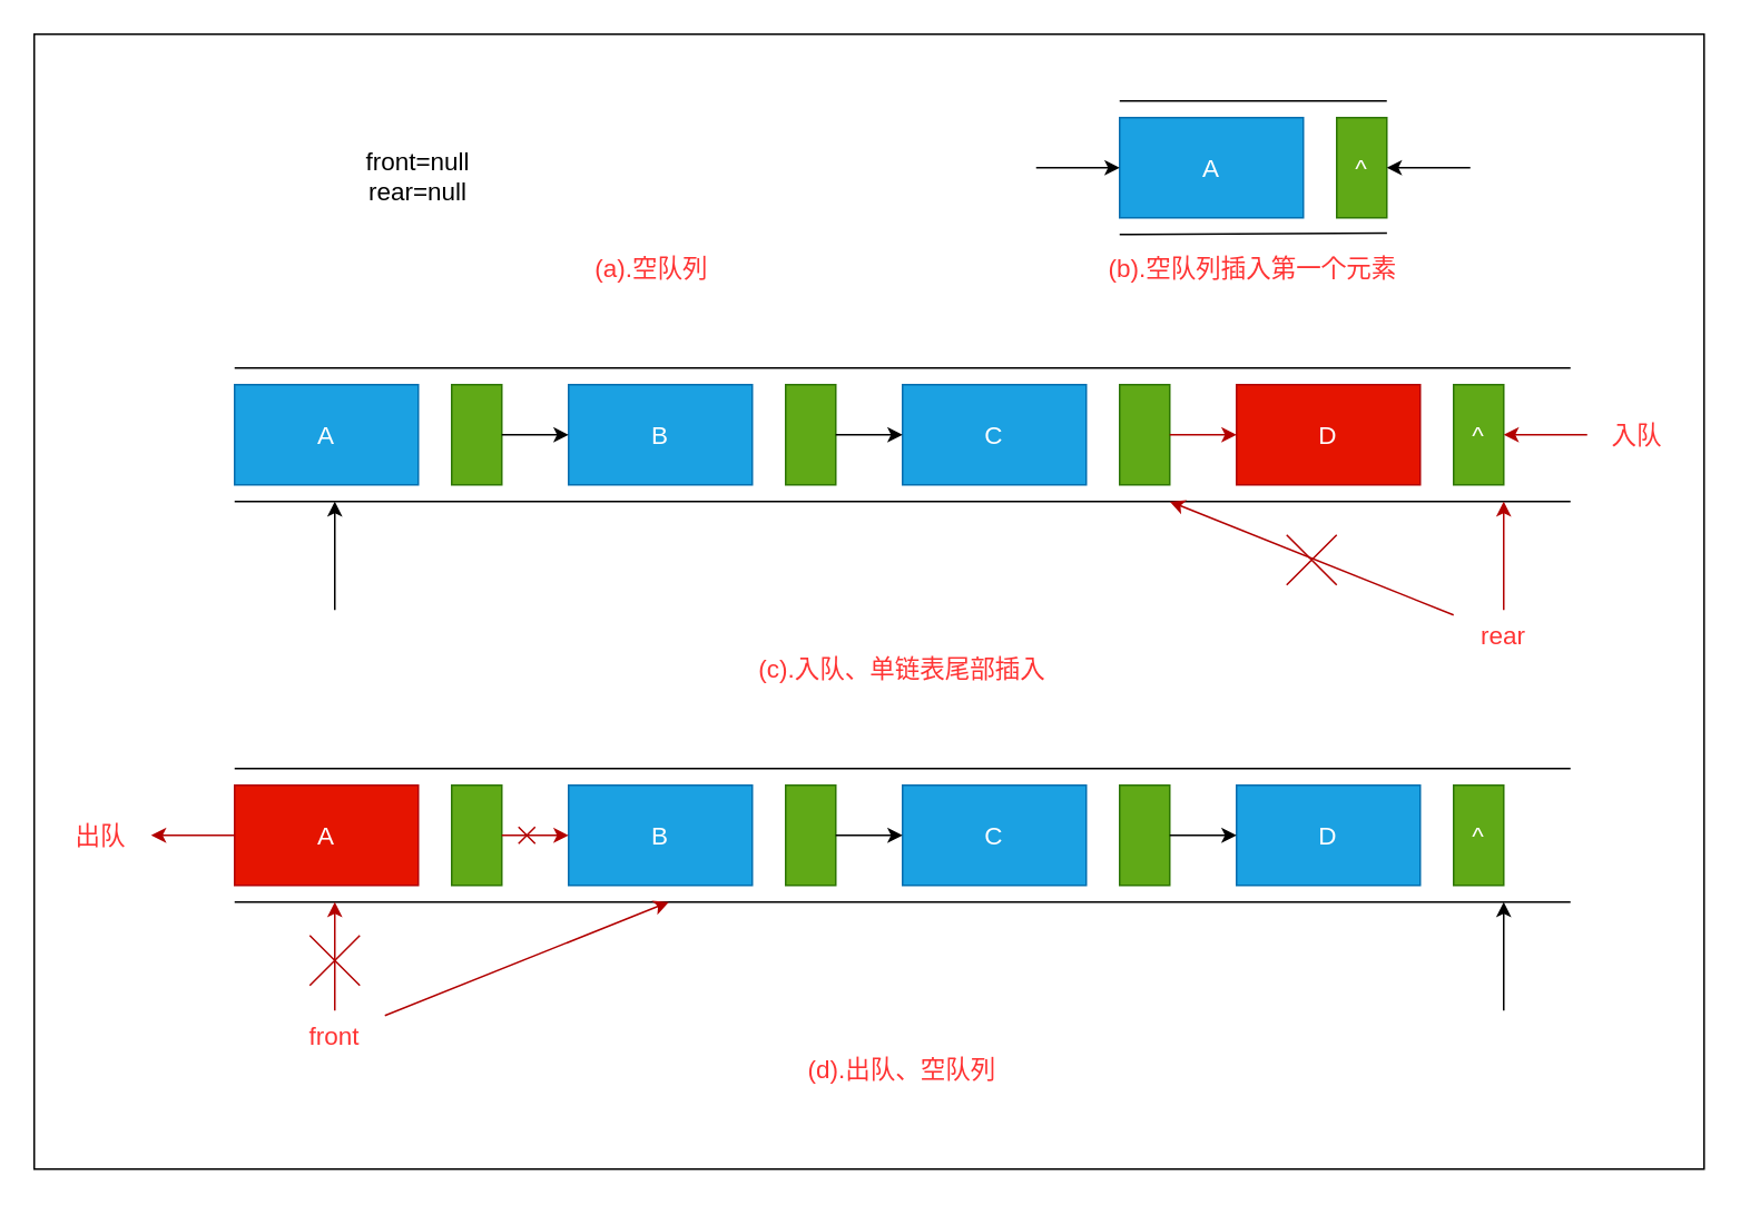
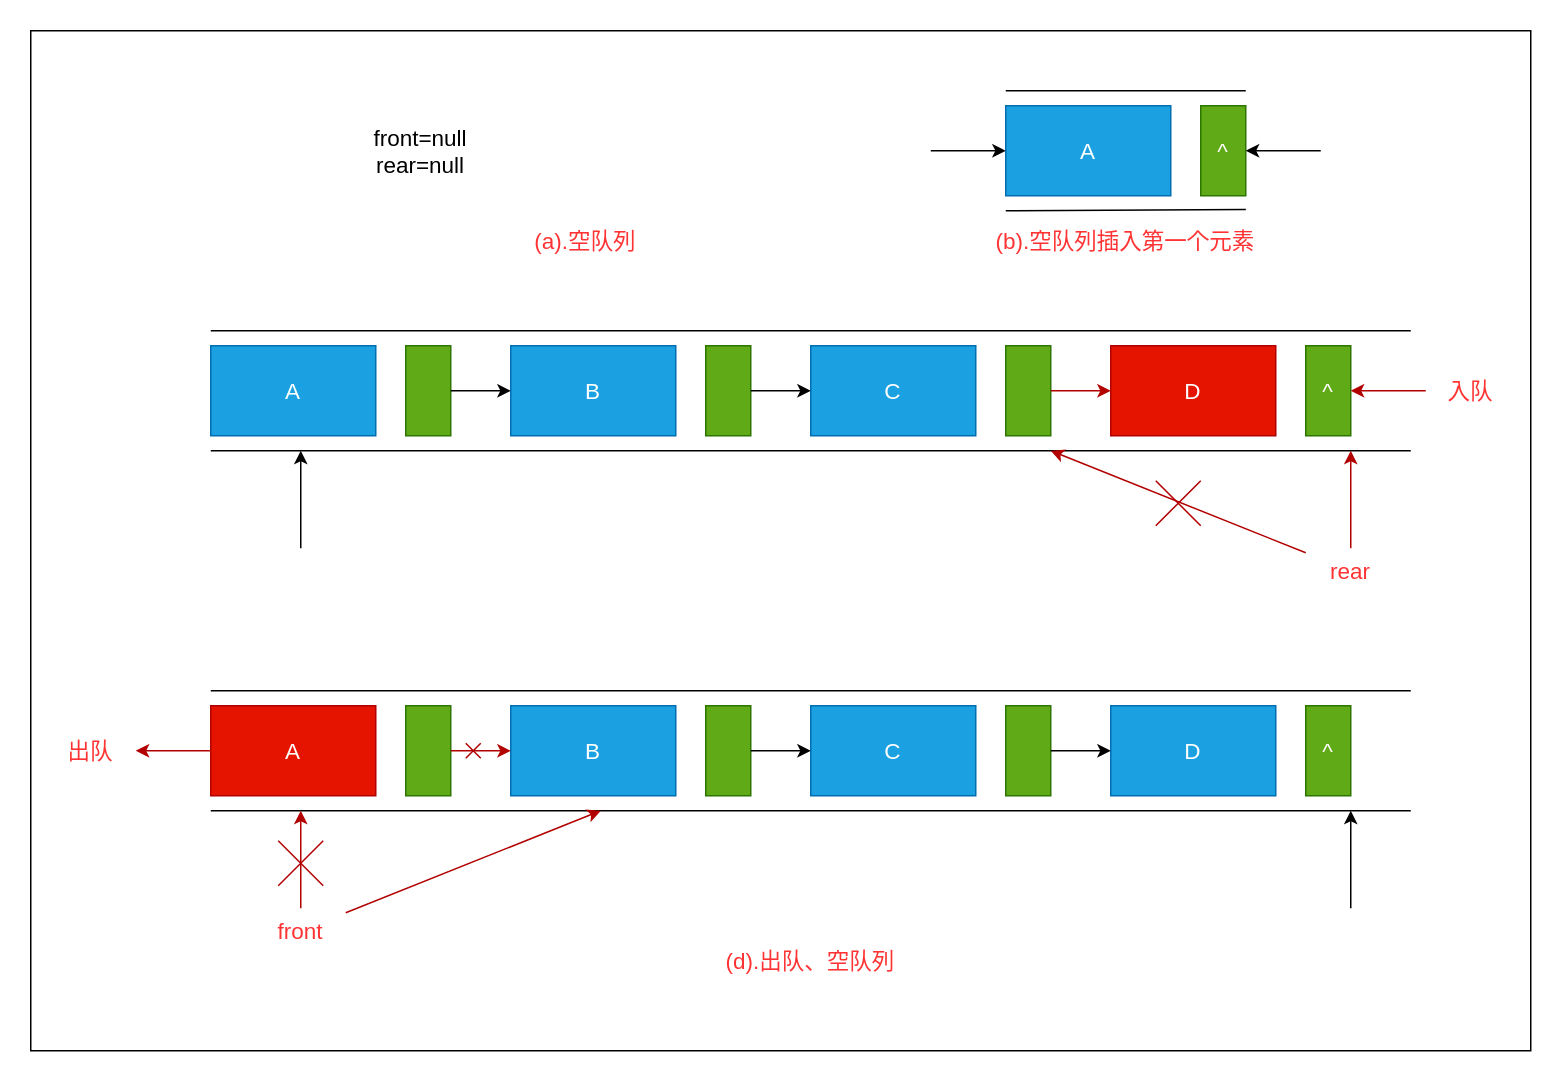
- <mxCell id="3" value="&lt;span style=&quot;font-size: 15px;&quot;&gt;front=null&lt;br&gt;rear=null&lt;br&gt;&lt;/span&gt;" style="text;html=1;strokeColor=none;fillColor=none;align=center;verticalAlign=middle;whiteSpace=wrap;rounded=0;" vertex="1" parent="1"><mxGeometry x="190" y="65" width="120" height="80" as="geometry" /></mxCell>
+ <mxCell id="3" value="&lt;span style=&quot;font-size: 15px;&quot;&gt;front=null&lt;br&gt;rear=null&lt;br&gt;&lt;/span&gt;" style="text;html=1;strokeColor=none;fillColor=none;align=center;verticalAlign=middle;whiteSpace=wrap;rounded=0;" vertex="1" parent="1"><mxGeometry x="220" y="60" width="120" height="80" as="geometry" /></mxCell>
- <mxCell id="50" value="&lt;font color=&quot;#ff3333&quot;&gt;(c).入队、单链表尾部插入&lt;/font&gt;" style="text;html=1;strokeColor=none;fillColor=none;align=center;verticalAlign=middle;whiteSpace=wrap;rounded=0;fontSize=15;fontColor=#FFFFFF;" vertex="1" parent="1"><mxGeometry x="380" y="380" width="320" height="40" as="geometry" /></mxCell>
